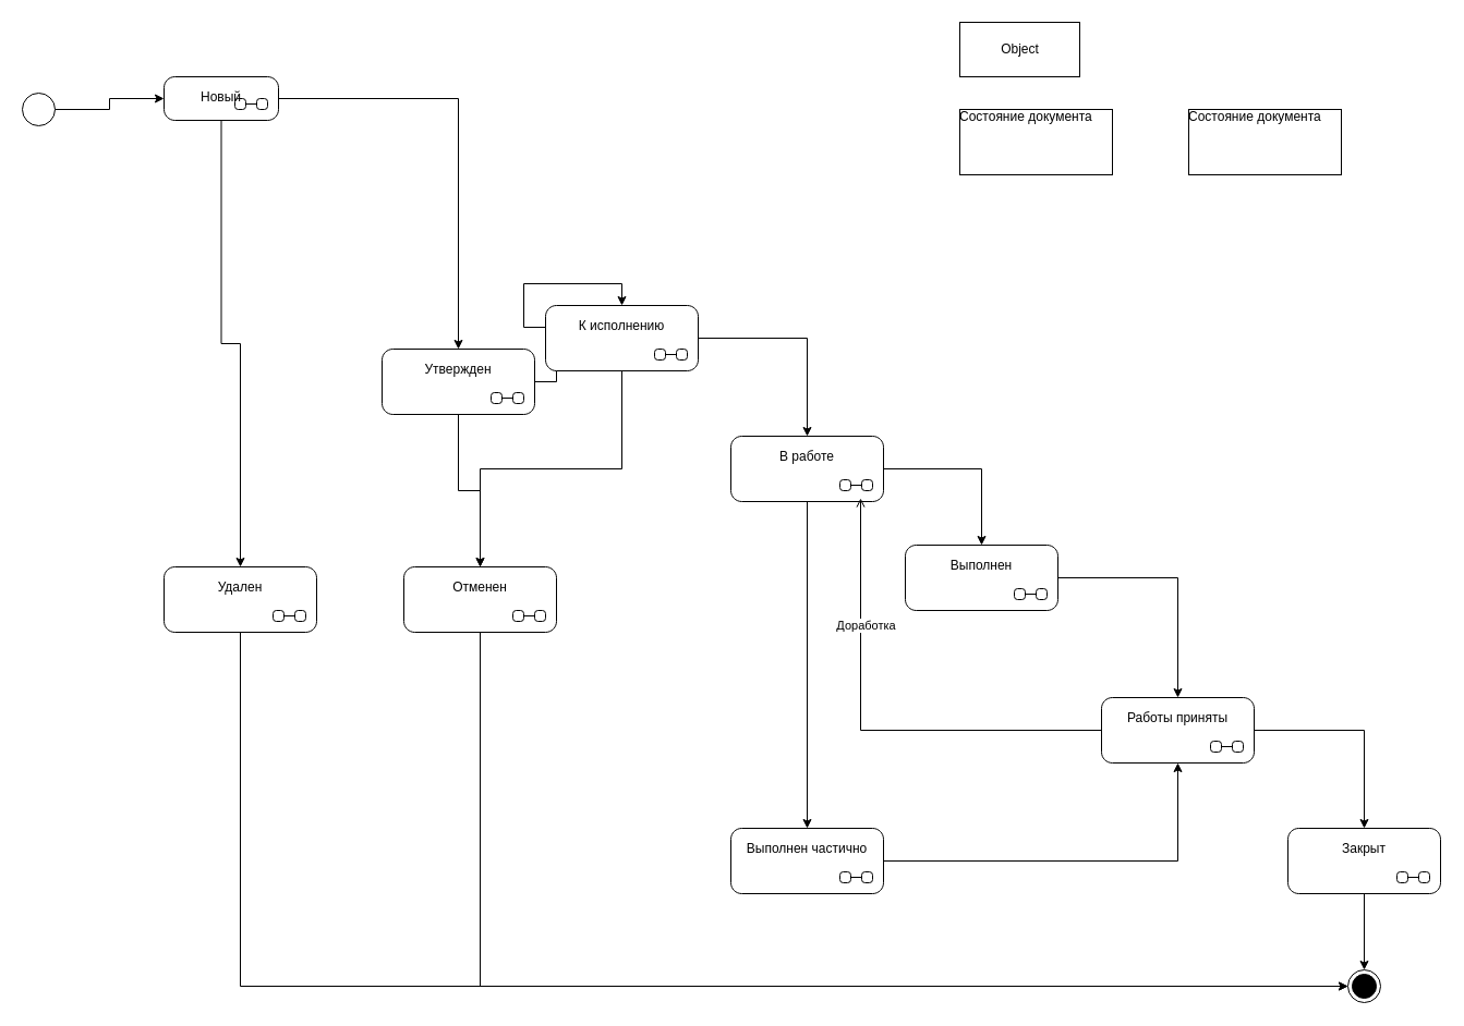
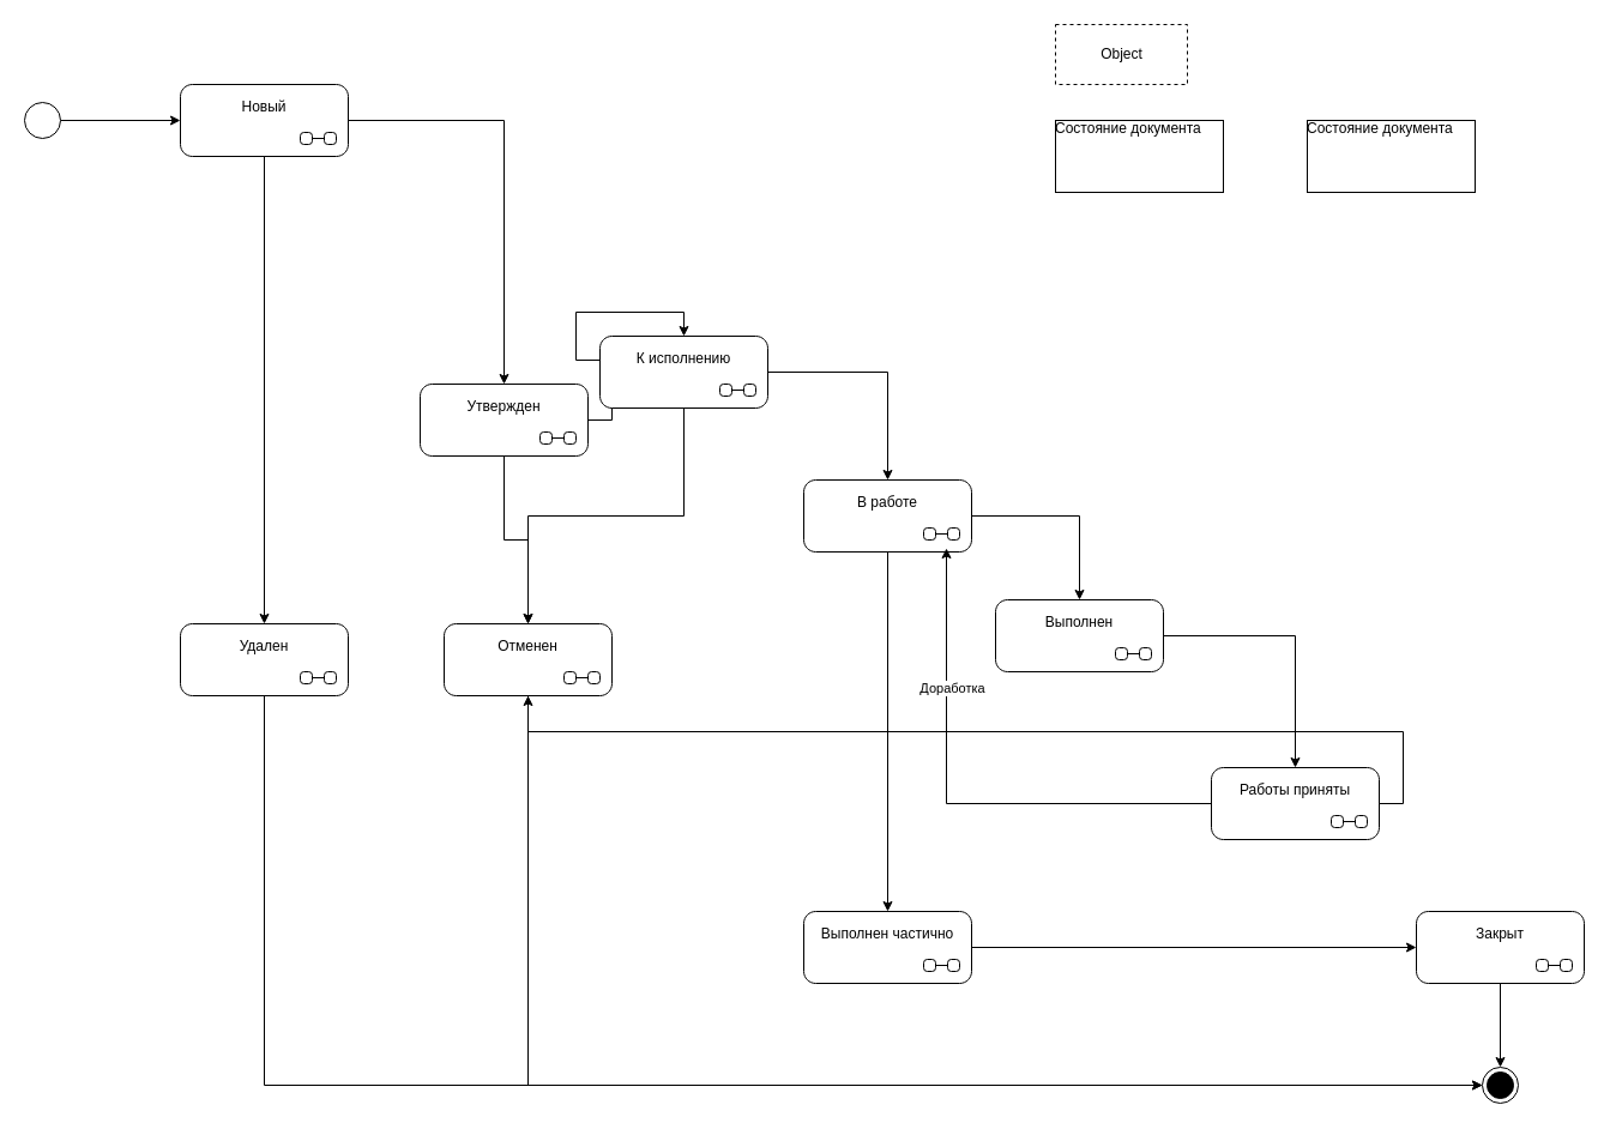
- <mxCell id="31" value="Object" style="html=1;" vertex="1" parent="1"><mxGeometry x="880" y="20" width="110" height="50" as="geometry" /></mxCell>
+ <mxCell id="31" value="Object" style="html=1;dashed=1;" vertex="1" parent="1"><mxGeometry x="880" y="20" width="110" height="50" as="geometry" /></mxCell>
- <mxCell id="4" value="Новый" style="shape=umlState;rounded=1;verticalAlign=top;spacingTop=5;umlStateSymbol=collapseState;absoluteArcSize=1;arcSize=10;" vertex="1" parent="1"><mxGeometry x="150" y="70" width="105" height="40" as="geometry" /></mxCell>
+ <mxCell id="4" value="Новый" style="shape=umlState;rounded=1;verticalAlign=top;spacingTop=5;umlStateSymbol=collapseState;absoluteArcSize=1;arcSize=10;" vertex="1" parent="1"><mxGeometry x="150" y="70" width="140" height="60" as="geometry" /></mxCell>
- <mxCell id="19" style="edgeStyle=orthogonalEdgeStyle;rounded=0;orthogonalLoop=1;jettySize=auto;html=1;exitX=0;exitY=0.5;exitDx=0;exitDy=0;entryX=0.85;entryY=0.95;entryDx=0;entryDy=0;entryPerimeter=0;endArrow=open;" edge="1" parent="1" source="21" target="15"><mxGeometry relative="1" as="geometry"><mxPoint x="790" y="480" as="targetPoint" /></mxGeometry></mxCell>
+ <mxCell id="19" style="edgeStyle=orthogonalEdgeStyle;rounded=0;orthogonalLoop=1;jettySize=auto;html=1;exitX=0;exitY=0.5;exitDx=0;exitDy=0;entryX=0.85;entryY=0.95;entryDx=0;entryDy=0;entryPerimeter=0;" edge="1" parent="1" source="21" target="15"><mxGeometry relative="1" as="geometry"><mxPoint x="790" y="480" as="targetPoint" /></mxGeometry></mxCell>
- <mxCell id="18" style="edgeStyle=orthogonalEdgeStyle;rounded=0;orthogonalLoop=1;jettySize=auto;html=1;exitX=1;exitY=0.5;exitDx=0;exitDy=0;entryX=0.5;entryY=0;entryDx=0;entryDy=0;" edge="1" parent="1" source="21" target="23"><mxGeometry relative="1" as="geometry" /></mxCell>
+ <mxCell id="18" style="edgeStyle=orthogonalEdgeStyle;rounded=0;orthogonalLoop=1;jettySize=auto;html=1;exitX=1;exitY=0.5;exitDx=0;exitDy=0;" edge="1" parent="1" source="21" target="28"><mxGeometry relative="1" as="geometry" /></mxCell>
- <mxCell id="29" style="edgeStyle=orthogonalEdgeStyle;rounded=0;orthogonalLoop=1;jettySize=auto;html=1;exitX=1;exitY=0.5;exitDx=0;exitDy=0;" edge="1" parent="1" source="30" target="21"><mxGeometry relative="1" as="geometry" /></mxCell>
+ <mxCell id="29" style="edgeStyle=orthogonalEdgeStyle;rounded=0;orthogonalLoop=1;jettySize=auto;html=1;exitX=1;exitY=0.5;exitDx=0;exitDy=0;entryX=0;entryY=0.5;entryDx=0;entryDy=0;" edge="1" parent="1" source="30" target="23"><mxGeometry relative="1" as="geometry" /></mxCell>
